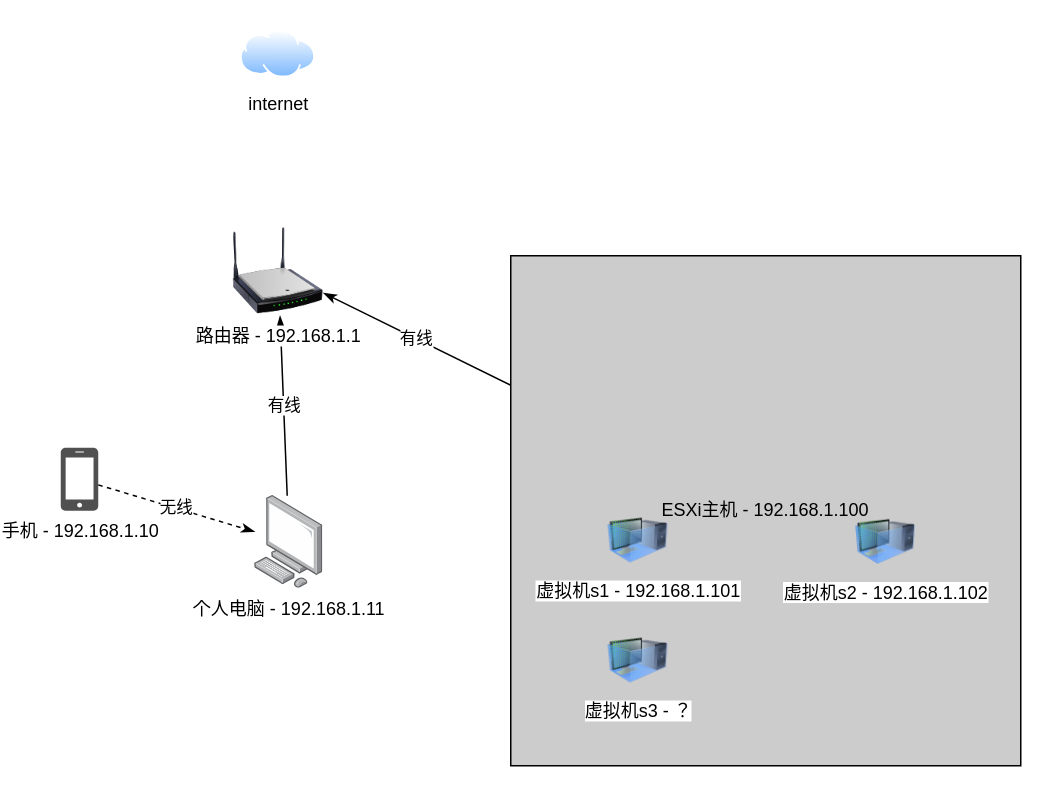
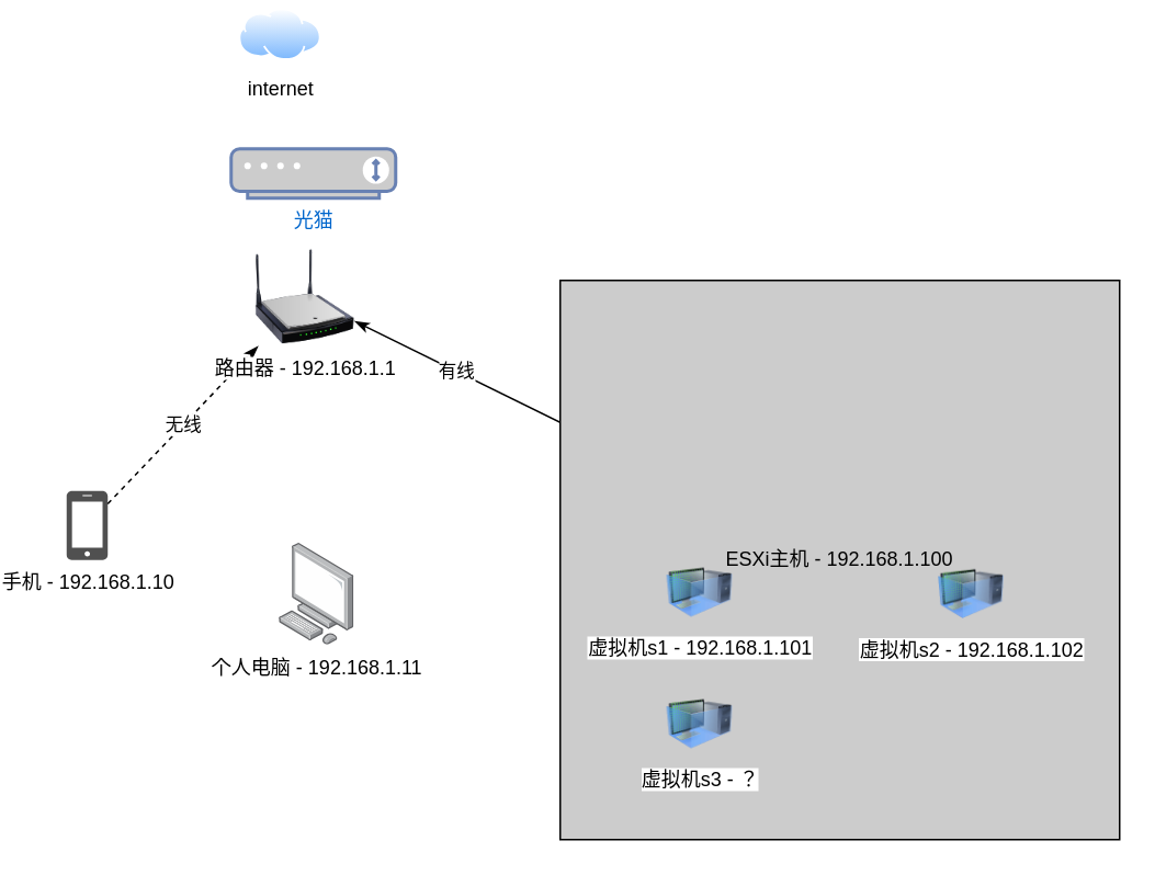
- <mxCell id="2" value="internet" style="aspect=fixed;perimeter=ellipsePerimeter;html=1;align=center;shadow=0;dashed=0;spacingTop=3;image;image=img/lib/active_directory/internet_cloud.svg;" parent="1" vertex="1"><mxGeometry x="140" y="20" width="50" height="31.5" as="geometry" /></mxCell>
+ <mxCell id="2" value="internet" style="aspect=fixed;perimeter=ellipsePerimeter;html=1;align=center;shadow=0;dashed=0;spacingTop=3;image;image=img/lib/active_directory/internet_cloud.svg;" parent="1" vertex="1"><mxGeometry x="125" y="5" width="50" height="31.5" as="geometry" /></mxCell>
+ <mxCell id="7" value="光猫" style="fontColor=#0066CC;verticalAlign=top;verticalLabelPosition=bottom;labelPosition=center;align=center;html=1;outlineConnect=0;fillColor=#CCCCCC;strokeColor=#6881B3;gradientColor=none;gradientDirection=north;strokeWidth=2;shape=mxgraph.networks.modem;" parent="1" vertex="1"><mxGeometry x="120" y="90" width="100" height="30" as="geometry" /></mxCell>
- <mxCell id="5" value="有线" style="edgeStyle=none;rounded=1;orthogonalLoop=1;jettySize=auto;html=1;startArrow=none;startFill=0;endArrow=classicThin;endFill=1;strokeWidth=1;" parent="1" source="6" target="8" edge="1"><mxGeometry relative="1" as="geometry"><mxPoint x="328" y="340" as="targetPoint" /></mxGeometry></mxCell>
- <mxCell id="4" value="&lt;div&gt;无线&lt;/div&gt;" style="endArrow=classicThin;dashed=1;html=1;startArrow=none;startFill=0;rounded=1;endFill=1;strokeWidth=1;" parent="1" source="3" target="6" edge="1"><mxGeometry width="50" height="50" relative="1" as="geometry"><mxPoint x="360" y="310" as="sourcePoint" /><mxPoint x="250" y="320" as="targetPoint" /></mxGeometry></mxCell>
+ <mxCell id="4" value="&lt;div&gt;无线&lt;/div&gt;" style="endArrow=classicThin;dashed=1;html=1;startArrow=none;startFill=0;rounded=1;endFill=1;strokeWidth=1;" parent="1" source="3" target="8" edge="1"><mxGeometry width="50" height="50" relative="1" as="geometry"><mxPoint x="360" y="310" as="sourcePoint" /><mxPoint x="250" y="320" as="targetPoint" /></mxGeometry></mxCell>
